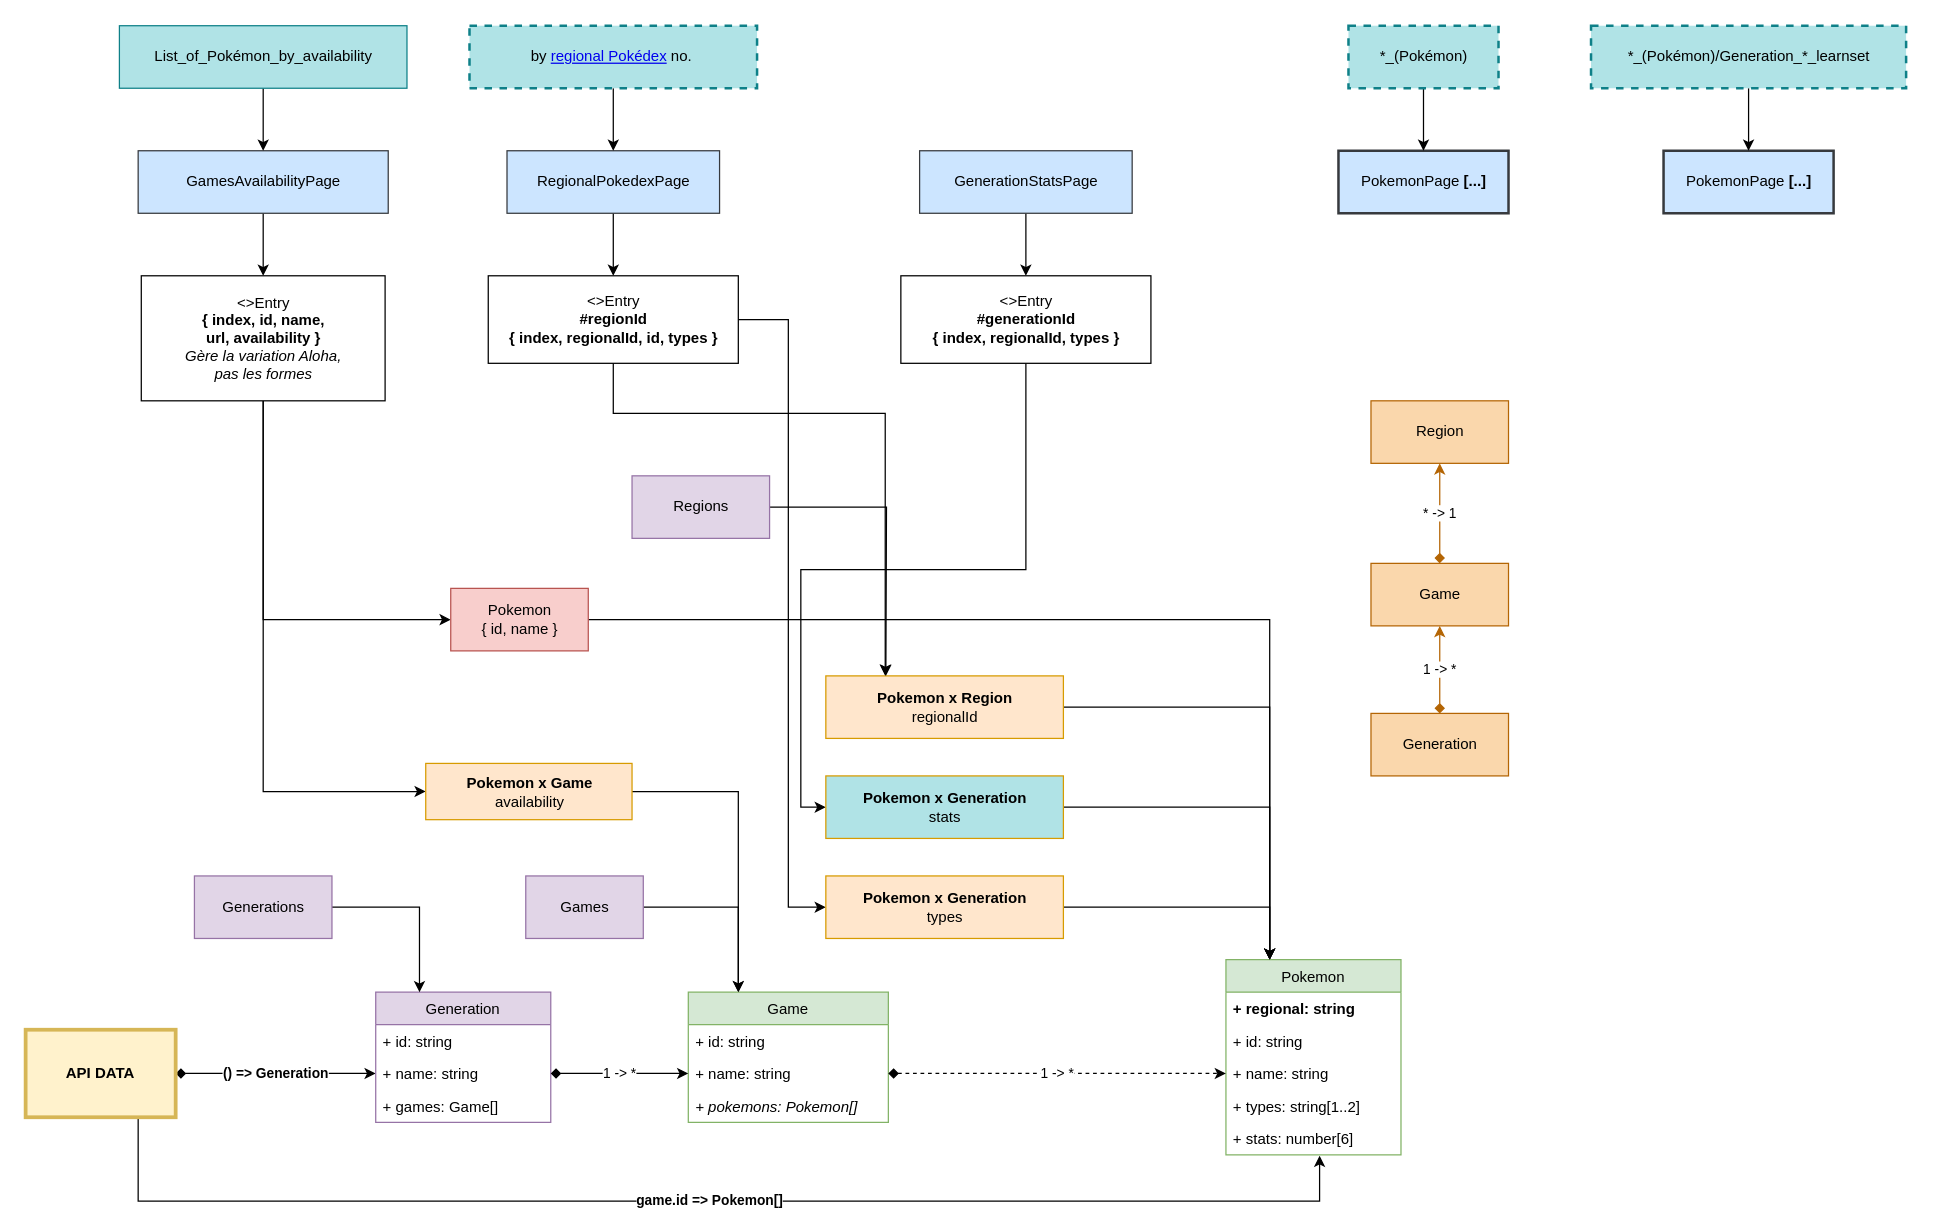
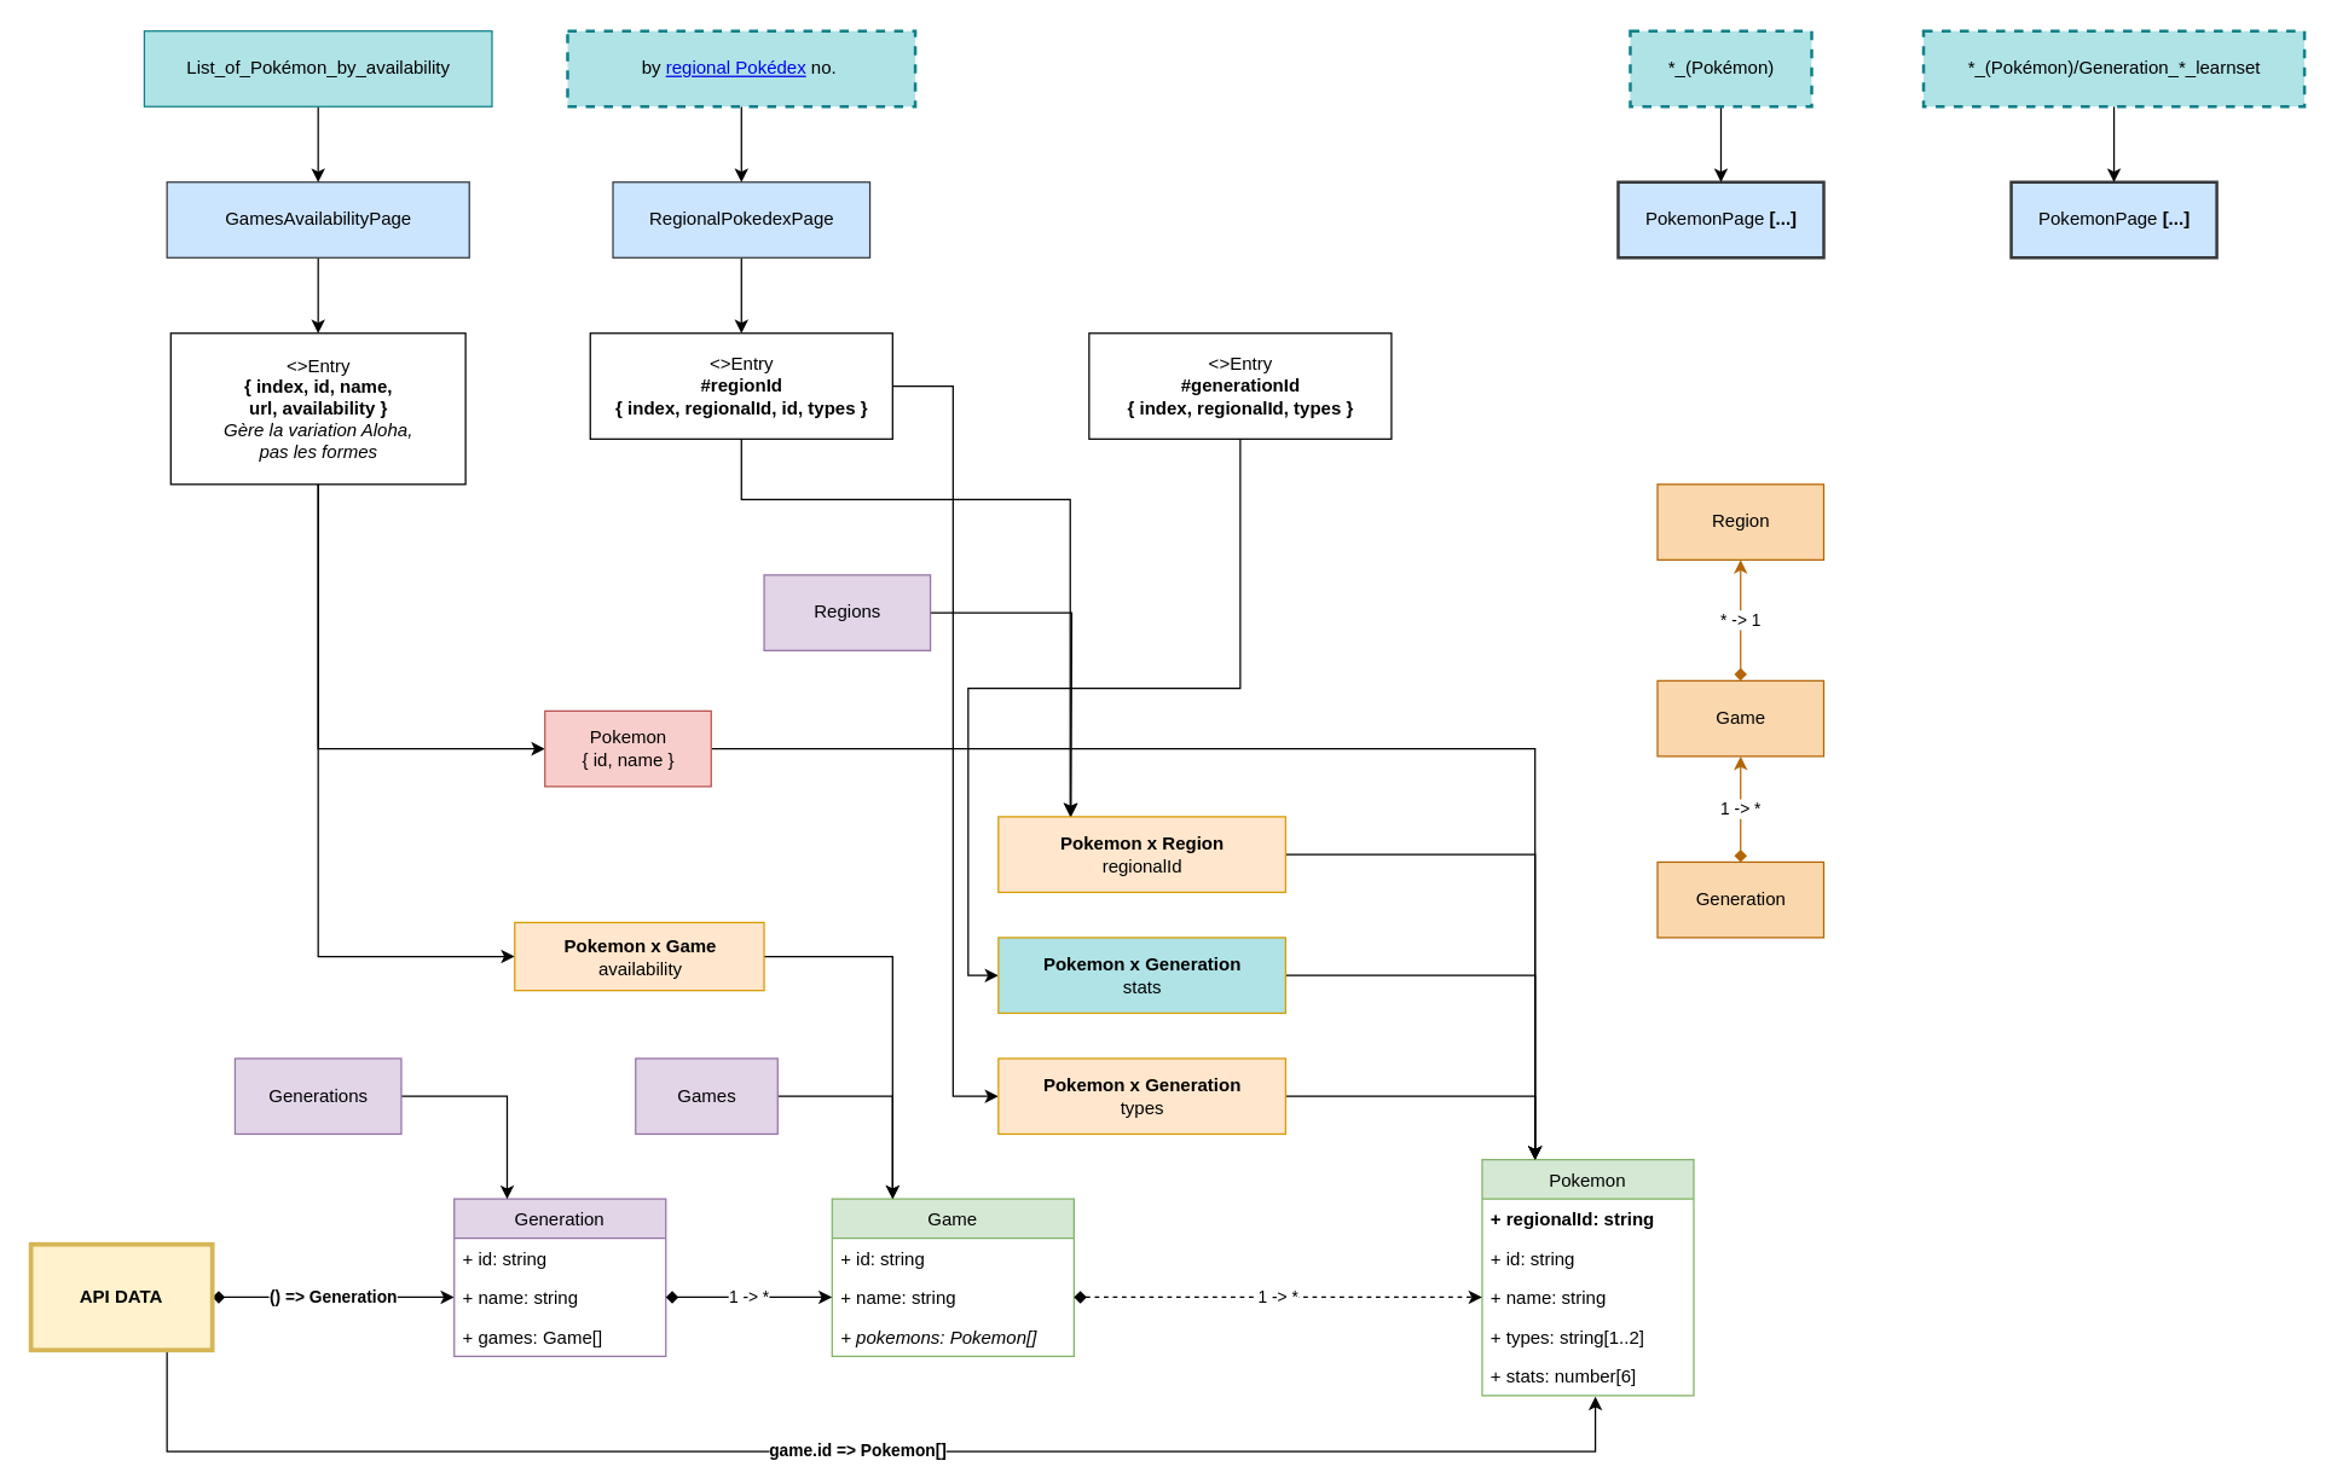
- <mxCell id="23" value="GenerationStatsPage" style="html=1;fillColor=#cce5ff;strokeColor=#36393d;" vertex="1" parent="1"><mxGeometry x="735" y="120" width="170" height="50" as="geometry" /></mxCell>
- <mxCell id="22" style="edgeStyle=orthogonalEdgeStyle;rounded=0;orthogonalLoop=1;jettySize=auto;html=1;" edge="1" parent="1" source="23" target="25"><mxGeometry relative="1" as="geometry" /></mxCell>
- <mxCell id="49" value="+ regional: string" style="text;strokeColor=none;fillColor=none;align=left;verticalAlign=top;spacingLeft=4;spacingRight=4;overflow=hidden;rotatable=0;points=[[0,0.5],[1,0.5]];portConstraint=eastwest;fontStyle=1" vertex="1" parent="48"><mxGeometry y="26" width="140" height="26" as="geometry" /></mxCell>
+ <mxCell id="49" value="+ regionalId: string" style="text;strokeColor=none;fillColor=none;align=left;verticalAlign=top;spacingLeft=4;spacingRight=4;overflow=hidden;rotatable=0;points=[[0,0.5],[1,0.5]];portConstraint=eastwest;fontStyle=1" vertex="1" parent="48"><mxGeometry y="26" width="140" height="26" as="geometry" /></mxCell>
